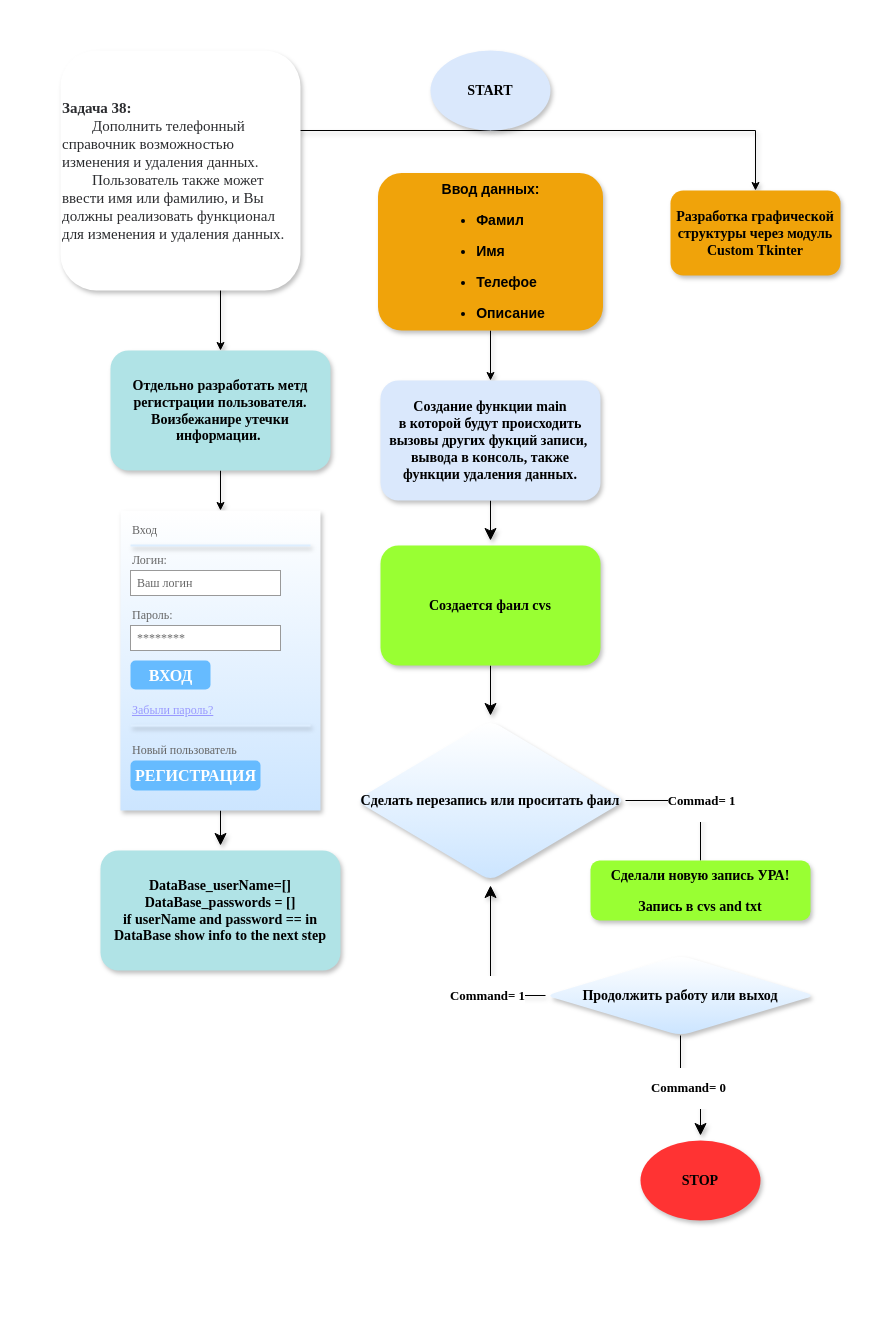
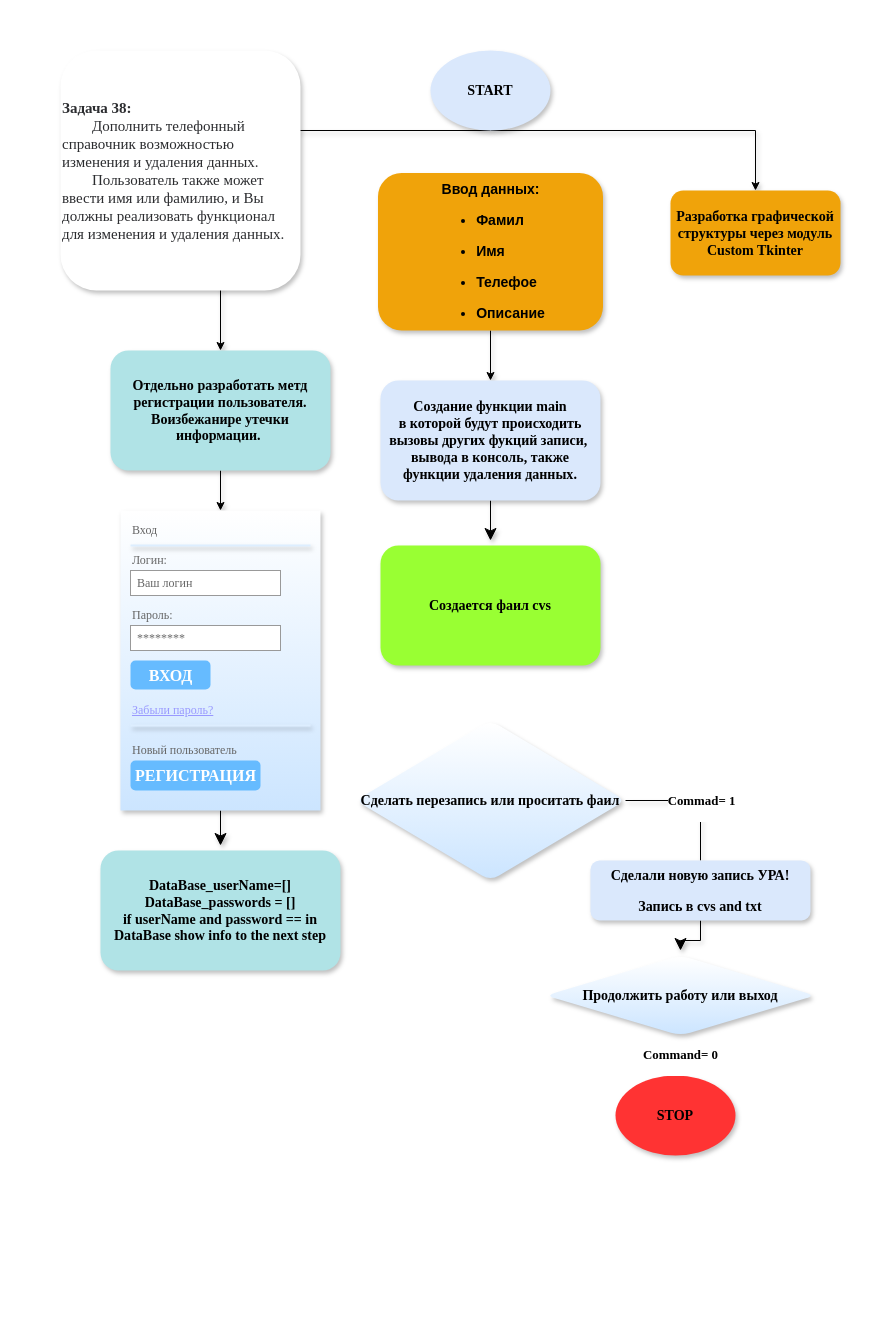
- <mxCell id="28" value="" style="edgeStyle=orthogonalEdgeStyle;rounded=0;orthogonalLoop=1;jettySize=auto;html=1;shadow=1;fontFamily=PT Sans;endSize=10;targetPerimeterSpacing=5;" edge="1" parent="1" source="29" target="32"><mxGeometry relative="1" as="geometry" /></mxCell>
- <mxCell id="35" value="&lt;h3&gt;Сделали новую запись УРА!&lt;/h3&gt;&lt;h3&gt;Запись в cvs and txt&lt;/h3&gt;" style="rounded=1;whiteSpace=wrap;html=1;shadow=1;glass=0;comic=0;sketch=0;fontFamily=PT Sans;fillColor=#99ff33;strokeColor=none;" vertex="1" parent="1"><mxGeometry x="590" y="860" width="220" height="60" as="geometry" /></mxCell>
+ <mxCell id="35" value="&lt;h3&gt;Сделали новую запись УРА!&lt;/h3&gt;&lt;h3&gt;Запись в cvs and txt&lt;/h3&gt;" style="rounded=1;whiteSpace=wrap;html=1;shadow=1;glass=0;comic=0;sketch=0;fontFamily=PT Sans;fillColor=#dae8fc;strokeColor=none;" vertex="1" parent="1"><mxGeometry x="590" y="860" width="220" height="60" as="geometry" /></mxCell>
- <mxCell id="37" style="edgeStyle=orthogonalEdgeStyle;rounded=0;orthogonalLoop=1;jettySize=auto;html=1;shadow=1;fontFamily=PT Sans;endSize=10;targetPerimeterSpacing=5;exitX=0;exitY=0.5;exitDx=0;exitDy=0;" edge="1" parent="1" source="39" target="32"><mxGeometry relative="1" as="geometry" /></mxCell>
- <mxCell id="38" value="&lt;h3&gt;Command= 1&lt;/h3&gt;" style="edgeLabel;html=1;align=center;verticalAlign=middle;resizable=0;points=[];fontFamily=PT Sans;" vertex="1" connectable="0" parent="37"><mxGeometry x="-0.501" y="-1" relative="1" as="geometry"><mxPoint x="-18" y="1" as="offset" /></mxGeometry></mxCell>
+ <mxCell id="34" value="" style="edgeStyle=orthogonalEdgeStyle;rounded=0;orthogonalLoop=1;jettySize=auto;html=1;shadow=1;fontFamily=PT Sans;endSize=10;targetPerimeterSpacing=5;" edge="1" parent="1" source="35" target="39"><mxGeometry relative="1" as="geometry" /></mxCell>
- <mxCell id="33" value="&lt;h3&gt;&lt;font face=&quot;PT Sans&quot;&gt;STOP&lt;/font&gt;&lt;/h3&gt;" style="ellipse;whiteSpace=wrap;html=1;strokeColor=none;fillColor=#FF3333;sketch=0;shadow=1;" vertex="1" parent="1"><mxGeometry x="640" y="1140" width="120" height="80" as="geometry" /></mxCell>
+ <mxCell id="33" value="&lt;h3&gt;&lt;font face=&quot;PT Sans&quot;&gt;STOP&lt;/font&gt;&lt;/h3&gt;" style="ellipse;whiteSpace=wrap;html=1;strokeColor=none;fillColor=#FF3333;sketch=0;shadow=1;" vertex="1" parent="1"><mxGeometry x="615" y="1075" width="120" height="80" as="geometry" /></mxCell>
